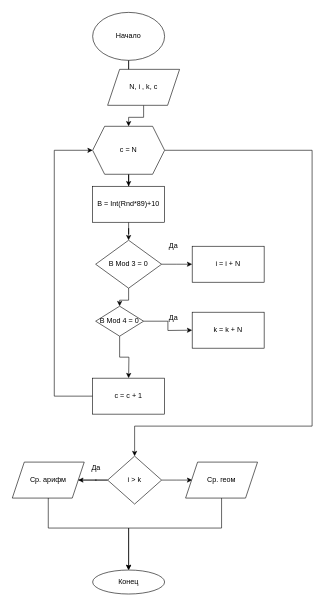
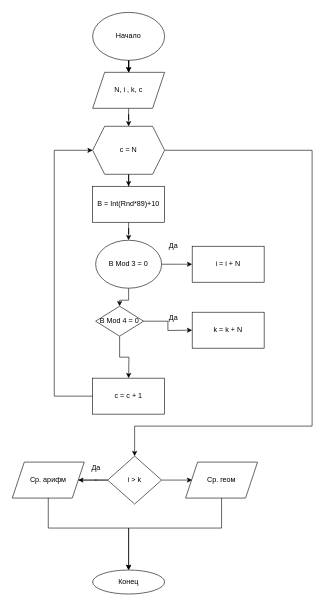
- <mxCell id="9" value="N, i , k, c" style="shape=parallelogram;perimeter=parallelogramPerimeter;whiteSpace=wrap;html=1;fixedSize=1;" vertex="1" parent="1"><mxGeometry x="179" y="115" width="120" height="60" as="geometry" /></mxCell>
+ <mxCell id="9" value="N, i , k, c" style="shape=parallelogram;perimeter=parallelogramPerimeter;whiteSpace=wrap;html=1;fixedSize=1;" vertex="1" parent="1"><mxGeometry x="154" y="120" width="120" height="60" as="geometry" /></mxCell>
- <mxCell id="19" value="B Mod 3 = 0" style="rhombus;whiteSpace=wrap;html=1;" vertex="1" parent="1"><mxGeometry x="159" y="400" width="110" height="80" as="geometry" /></mxCell>
+ <mxCell id="19" value="B Mod 3 = 0" style="ellipse;whiteSpace=wrap;html=1;" vertex="1" parent="1"><mxGeometry x="159" y="400" width="110" height="80" as="geometry" /></mxCell>
